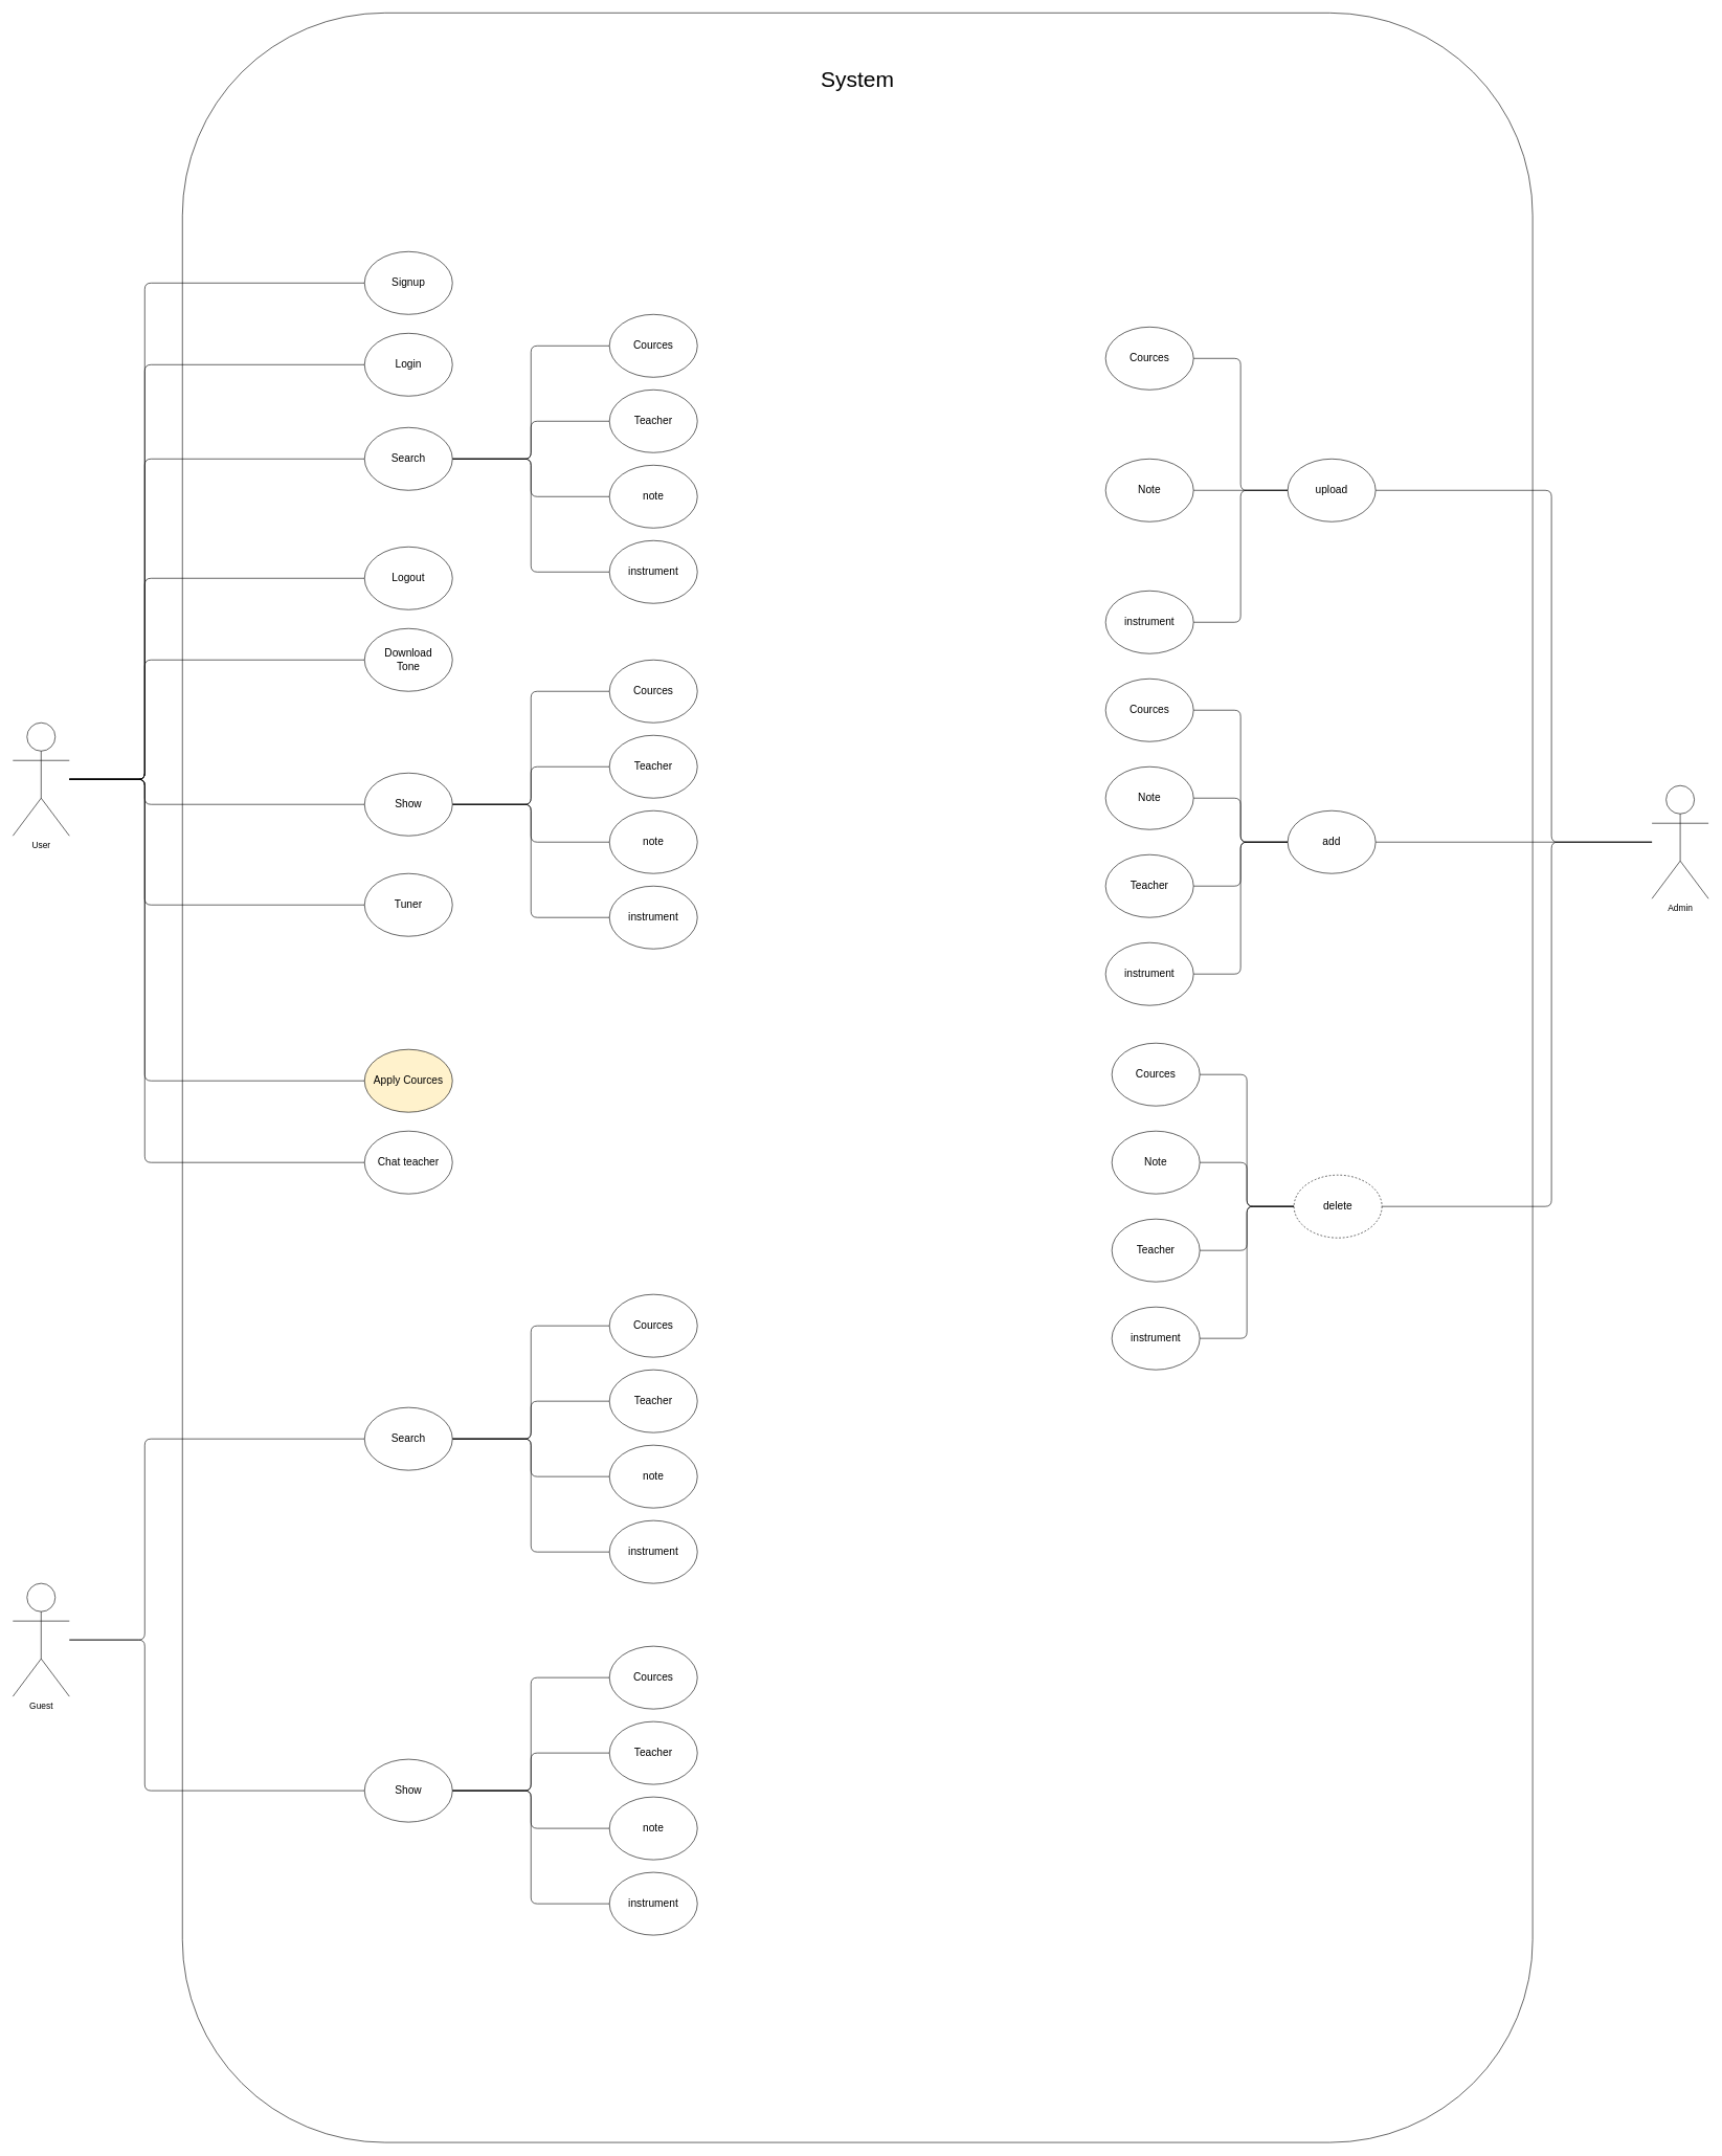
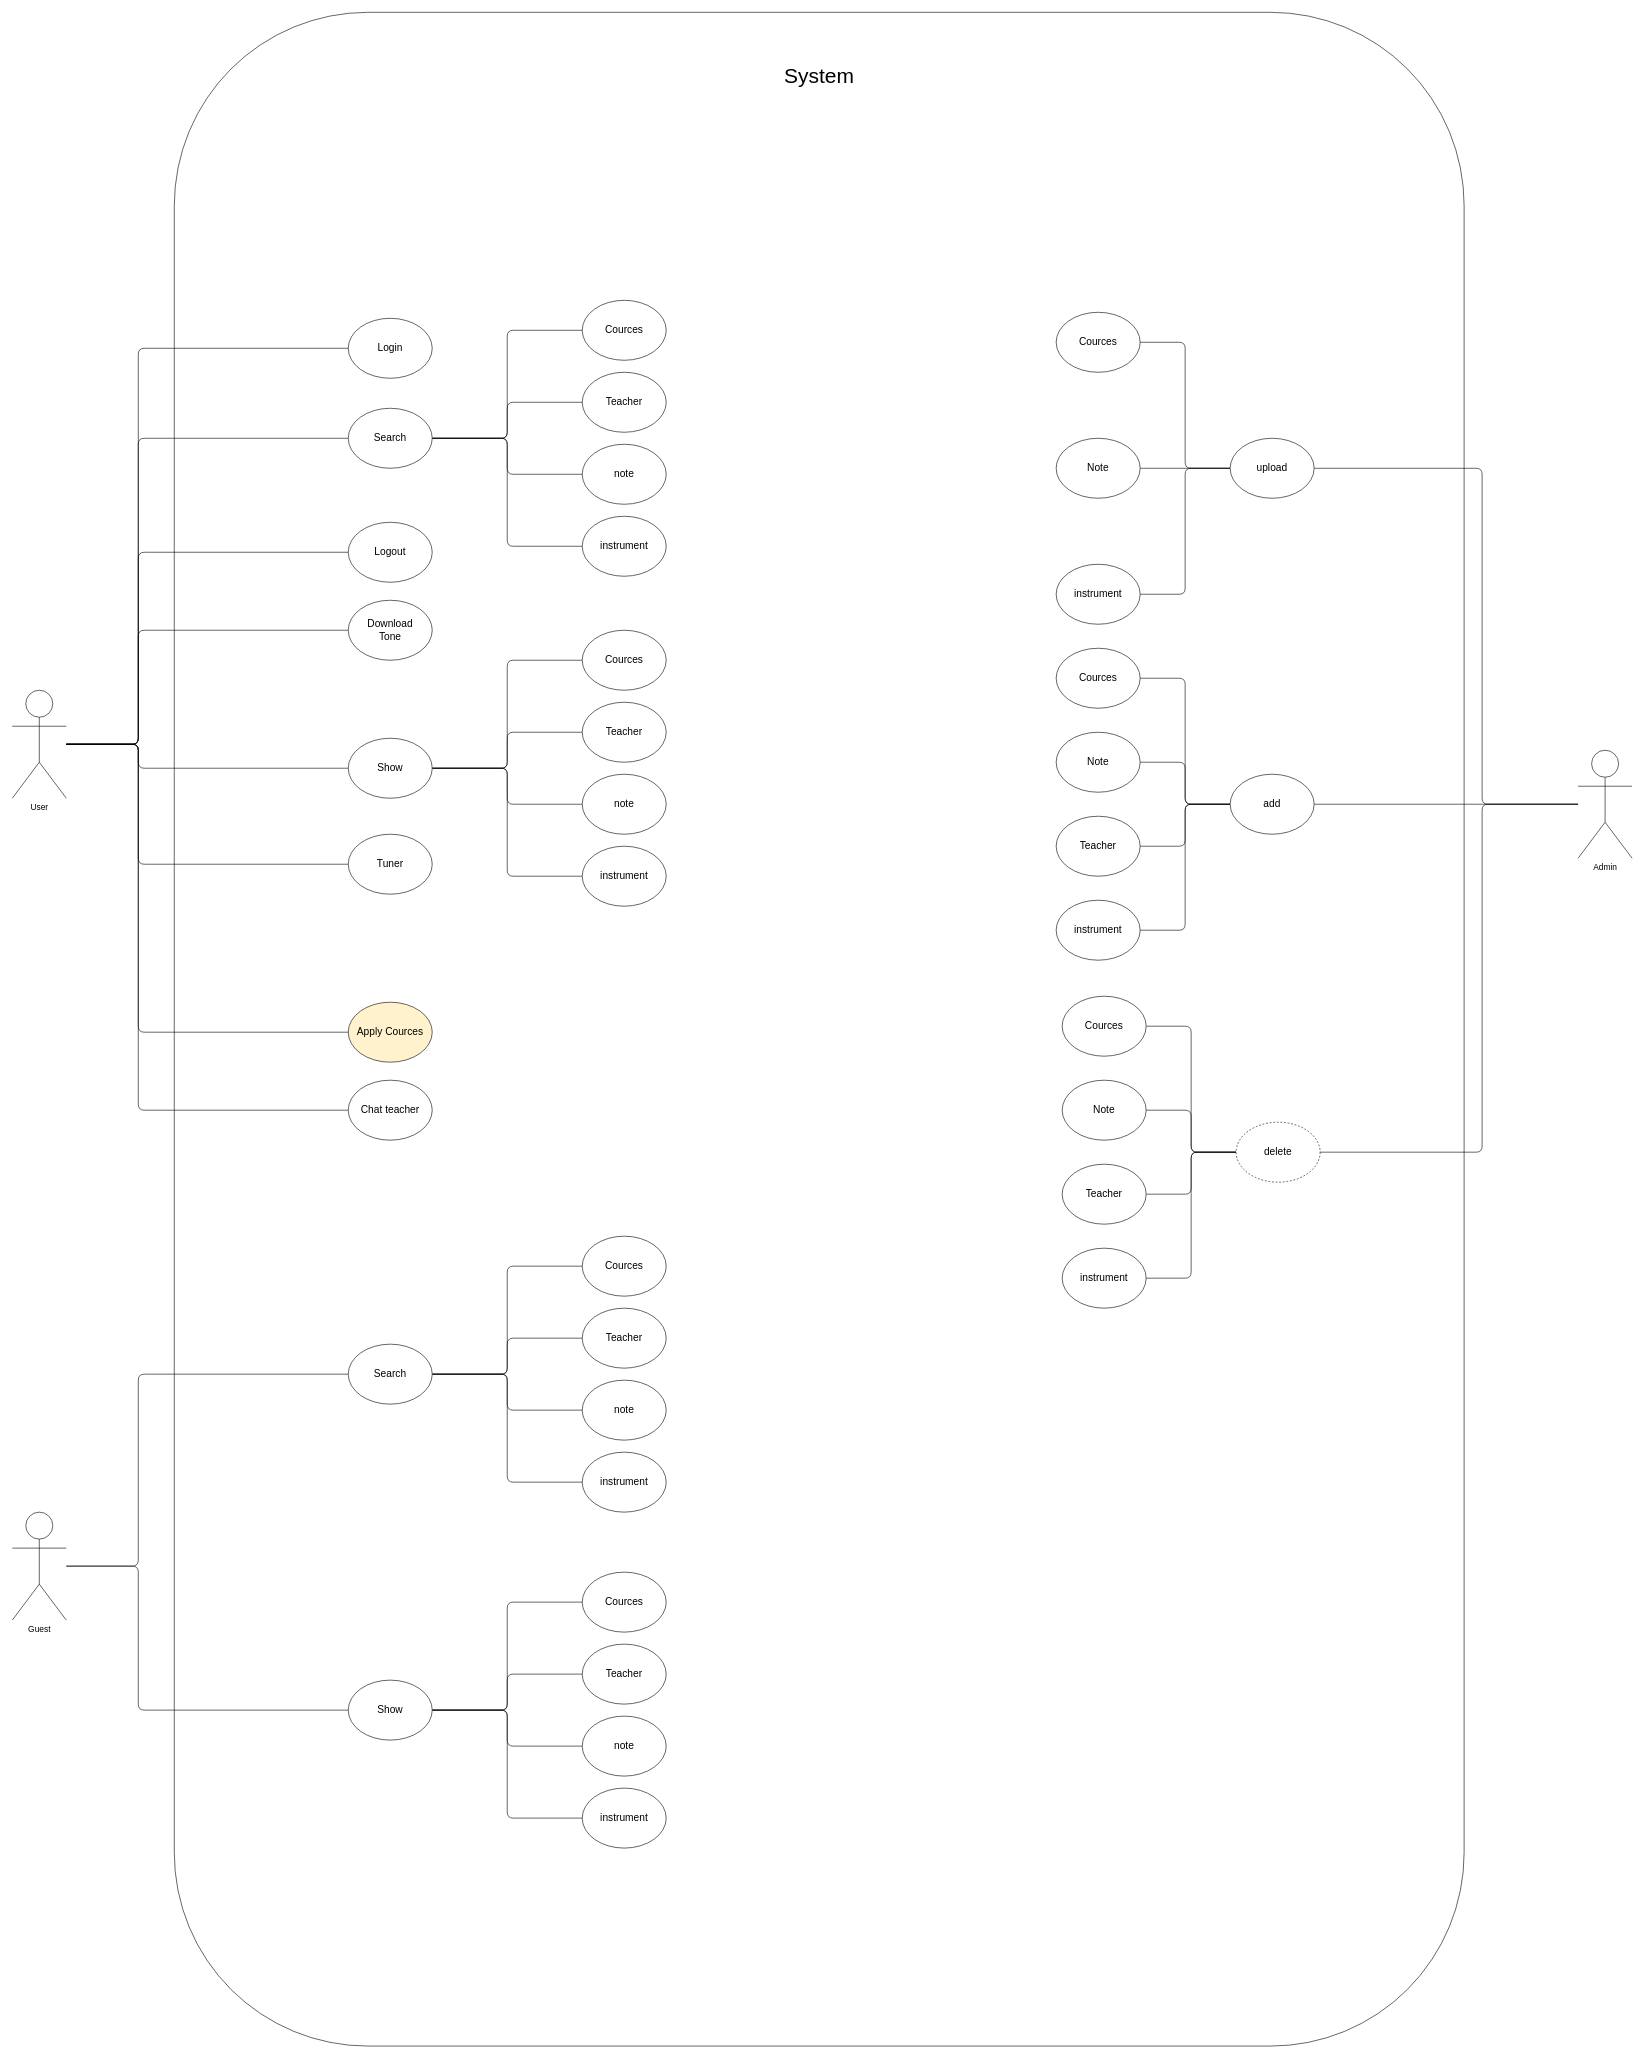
- <mxCell id="3" style="edgeStyle=orthogonalEdgeStyle;rounded=1;orthogonalLoop=1;jettySize=auto;html=1;fontSize=18;endArrow=none;endFill=0;" parent="1" source="12" target="13" edge="1"><mxGeometry relative="1" as="geometry"><Array as="points"><mxPoint x="230" y="1240" /><mxPoint x="230" y="450" /></Array></mxGeometry></mxCell>
- <mxCell id="13" value="&lt;span style=&quot;font-size: 17px&quot;&gt;Signup&lt;/span&gt;" style="ellipse;whiteSpace=wrap;html=1;rounded=1;shadow=0;glass=0;sketch=0;" parent="1" vertex="1"><mxGeometry x="580" y="400" width="140" height="100" as="geometry" /></mxCell>
